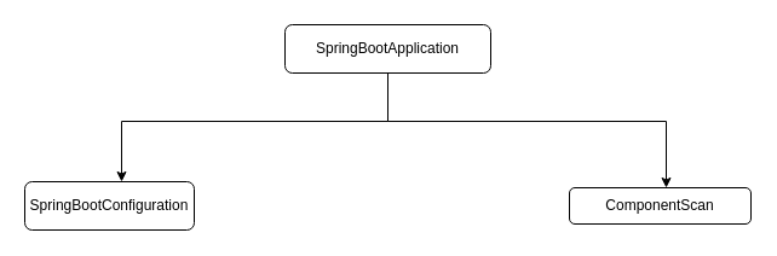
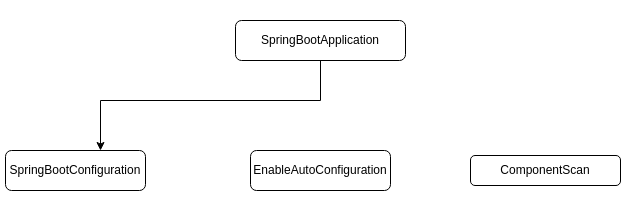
- <mxCell id="3" value="" style="edgeStyle=orthogonalEdgeStyle;rounded=0;orthogonalLoop=1;jettySize=auto;html=1;" edge="1" parent="1" source="4" target="7"><mxGeometry relative="1" as="geometry"><Array as="points"><mxPoint x="320" y="100" /><mxPoint x="550" y="100" /></Array></mxGeometry></mxCell>
- <mxCell id="5" value="SpringBootConfiguration" style="whiteSpace=wrap;html=1;rounded=1;" vertex="1" parent="1"><mxGeometry x="20" y="150" width="140" height="40" as="geometry" /></mxCell>
+ <mxCell id="5" value="SpringBootConfiguration" style="whiteSpace=wrap;html=1;rounded=1;" vertex="1" parent="1"><mxGeometry x="5" y="150" width="140" height="40" as="geometry" /></mxCell>
+ <mxCell id="6" value="EnableAutoConfiguration" style="whiteSpace=wrap;html=1;rounded=1;" vertex="1" parent="1"><mxGeometry x="250" y="150" width="140" height="40" as="geometry" /></mxCell>
